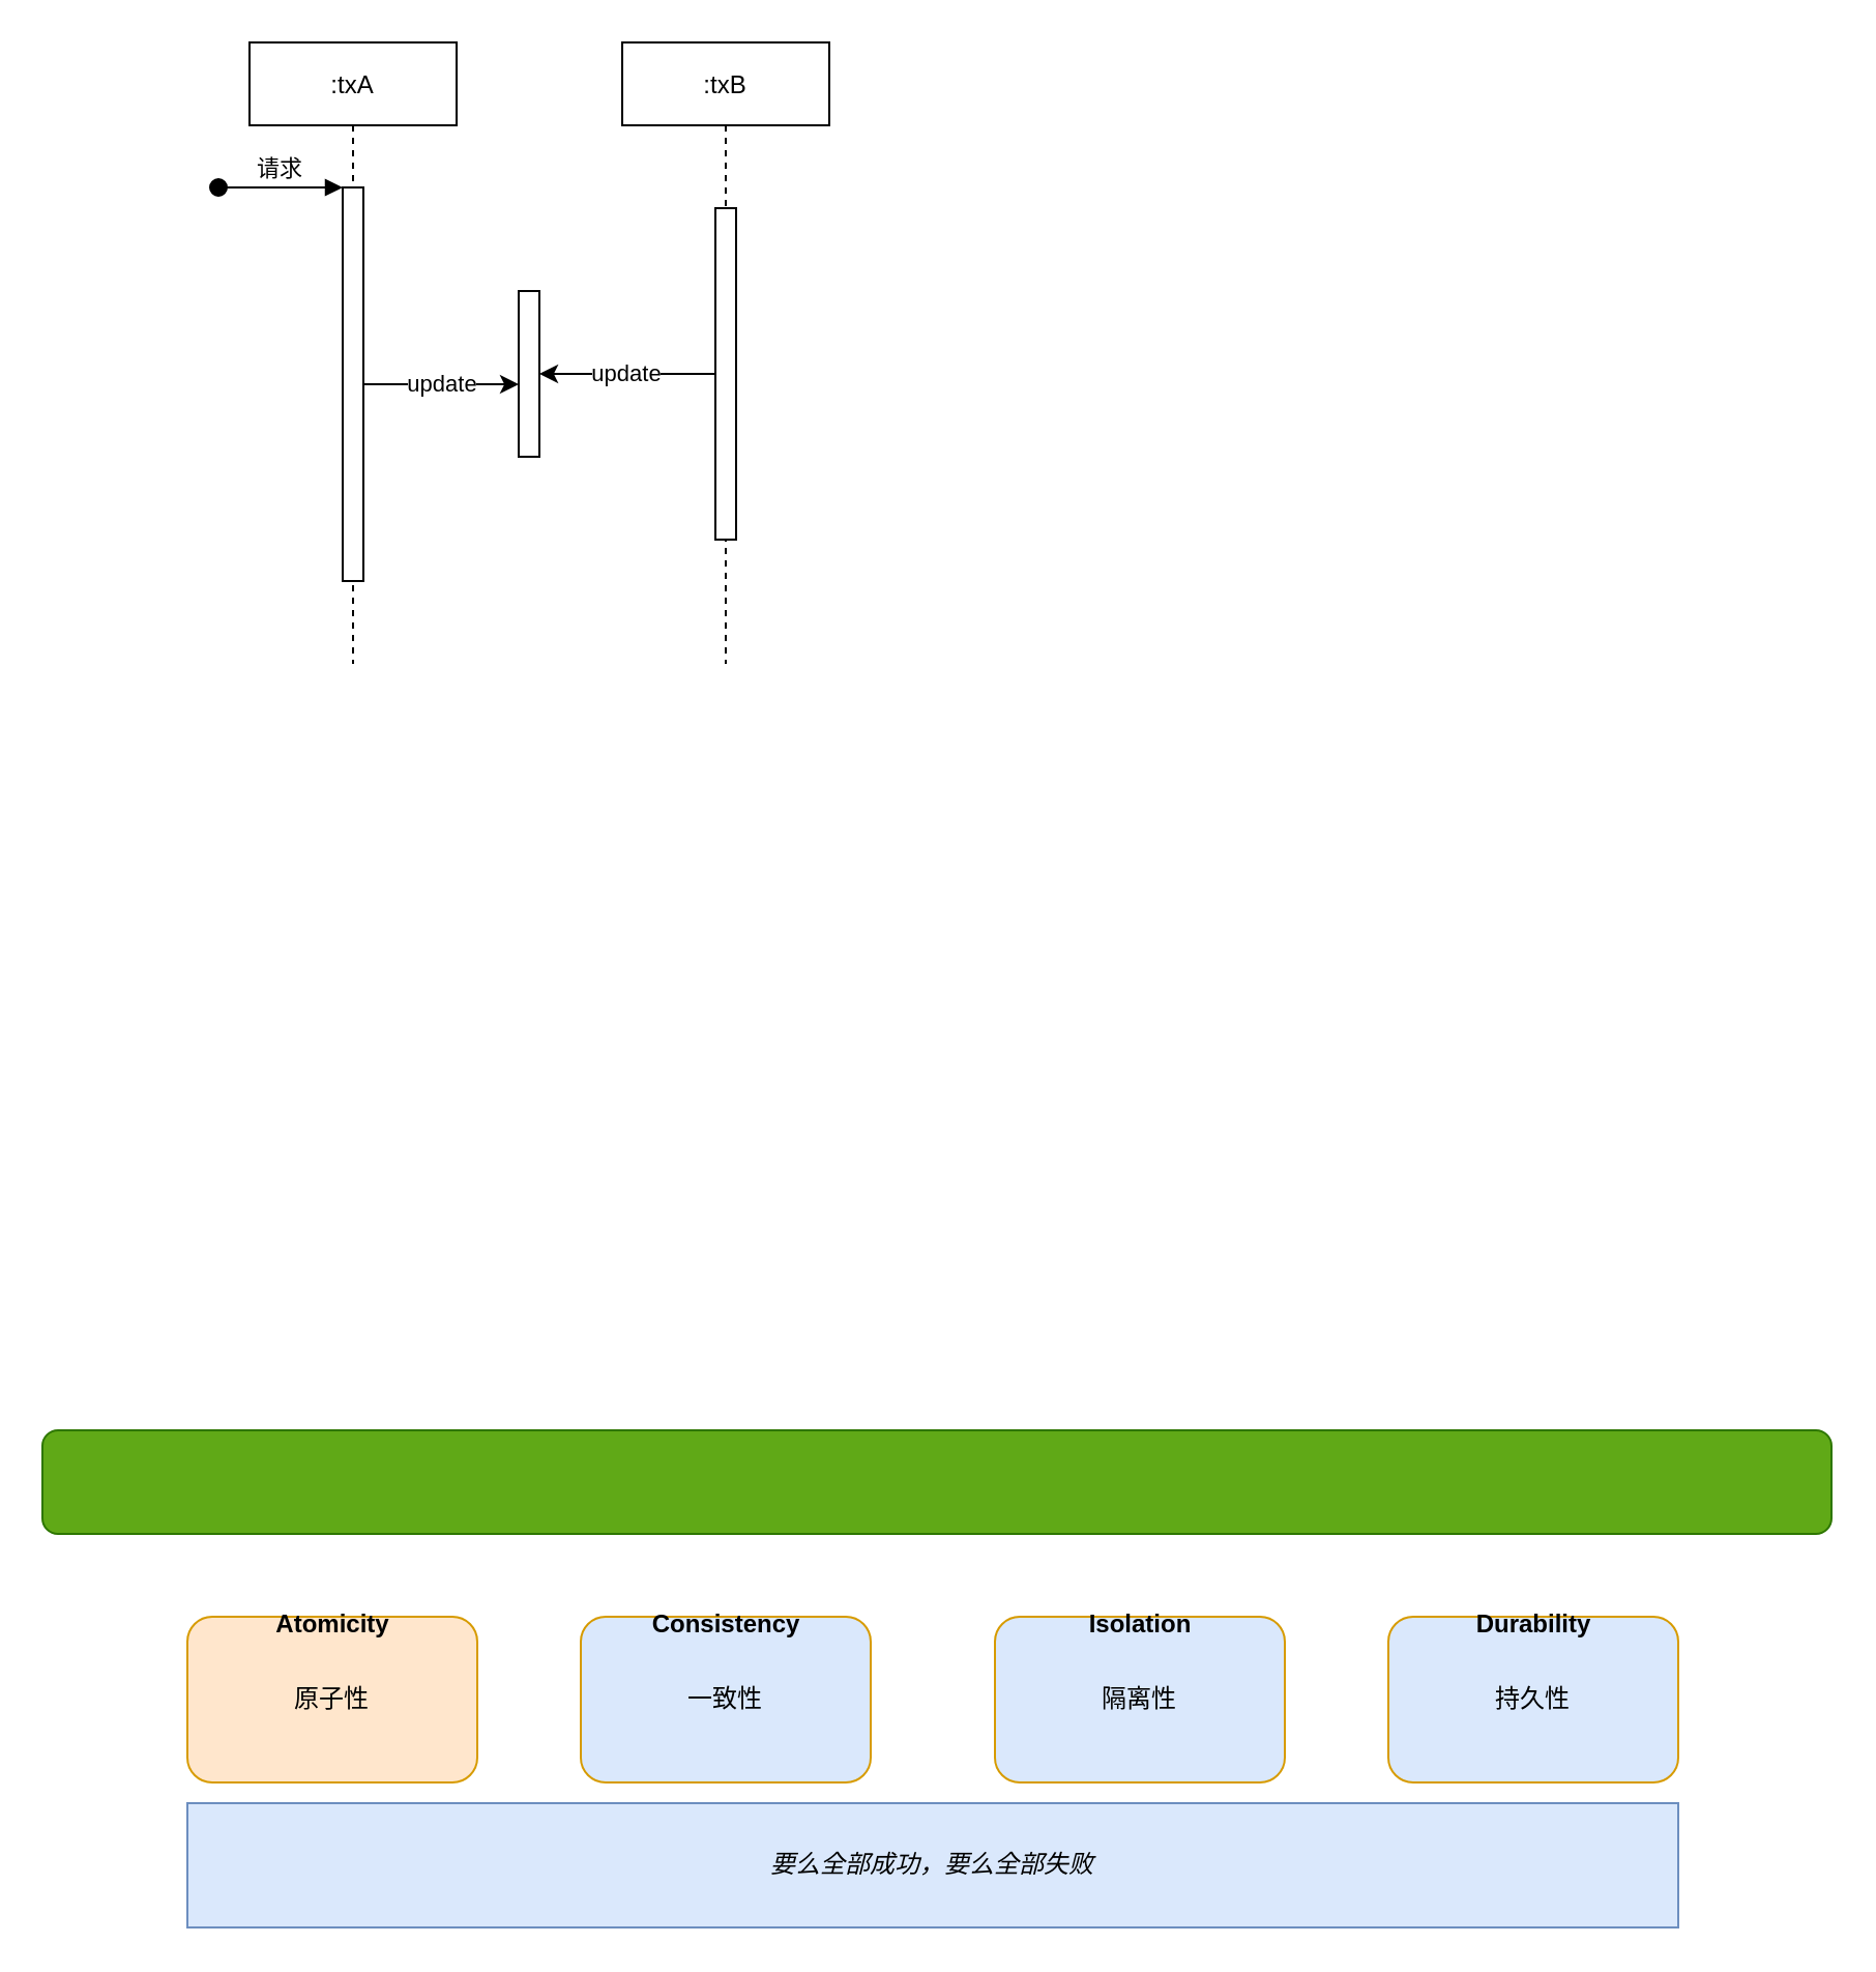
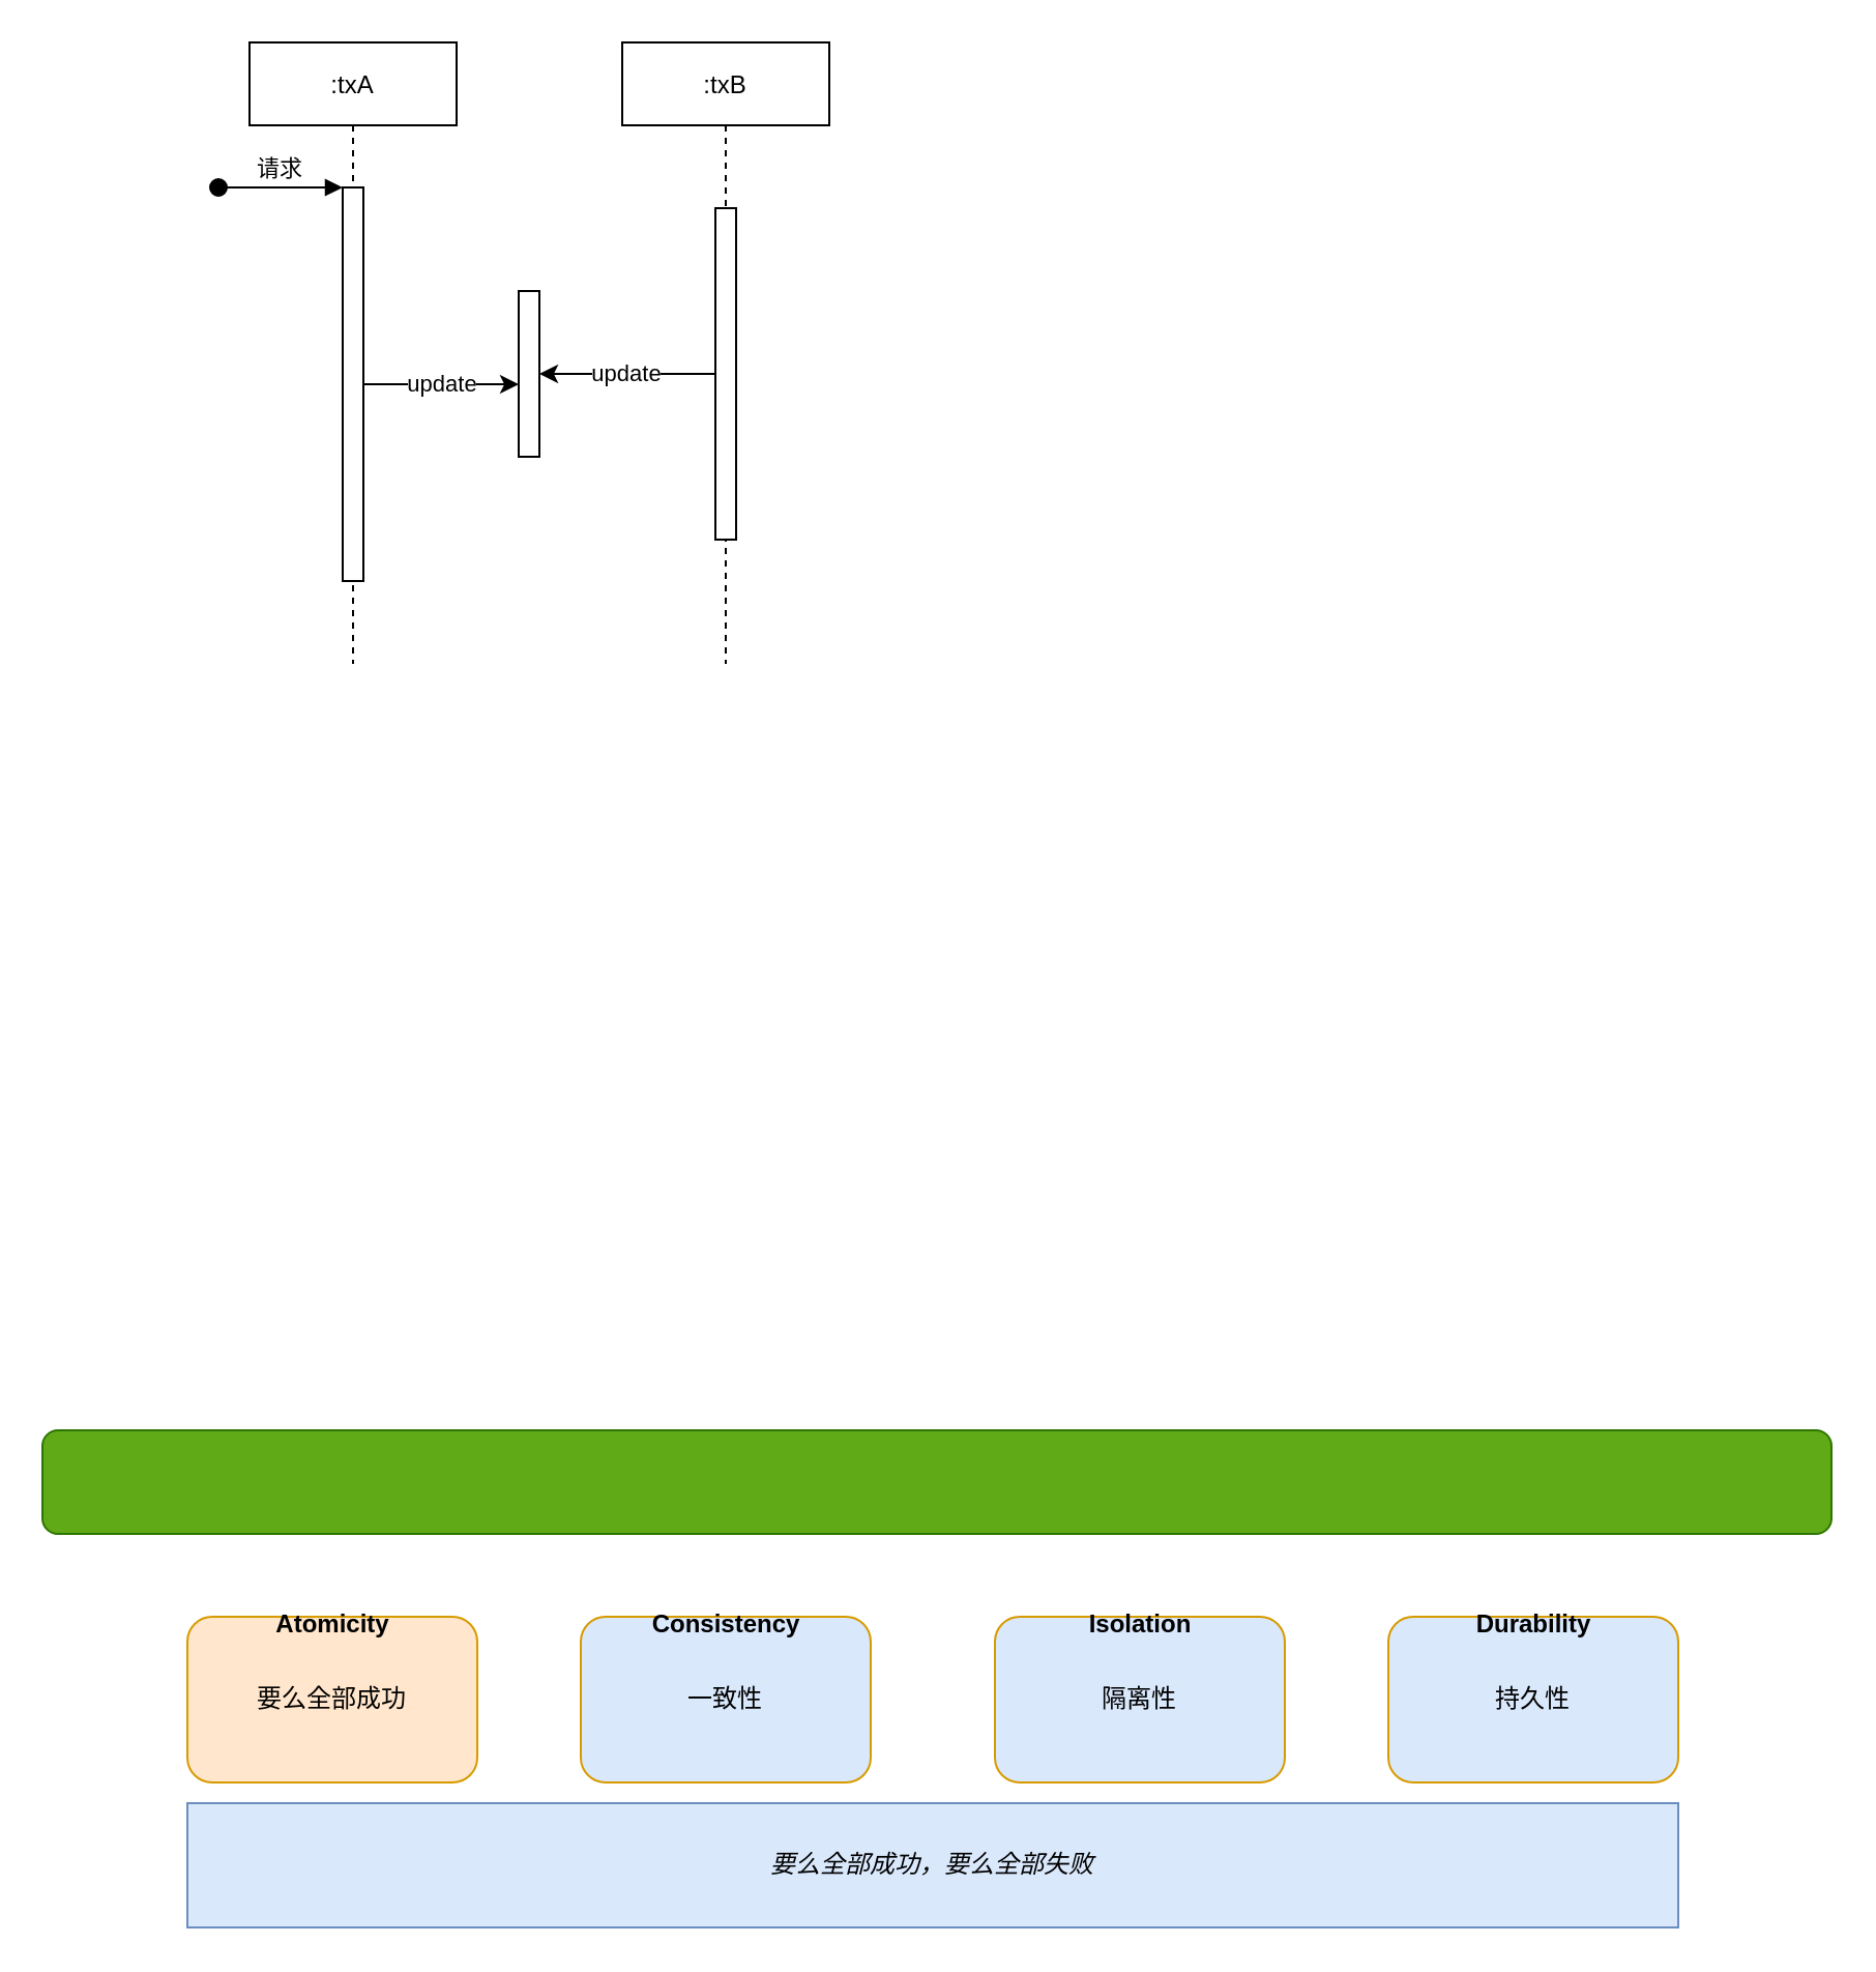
- <mxCell id="12" value="原子性" style="rounded=1;whiteSpace=wrap;html=1;fillColor=#ffe6cc;strokeColor=#d79b00;" vertex="1" parent="11"><mxGeometry y="20" width="140" height="80" as="geometry" /></mxCell>
+ <mxCell id="12" value="要么全部成功" style="rounded=1;whiteSpace=wrap;html=1;fillColor=#ffe6cc;strokeColor=#d79b00;" vertex="1" parent="11"><mxGeometry y="20" width="140" height="80" as="geometry" /></mxCell>
